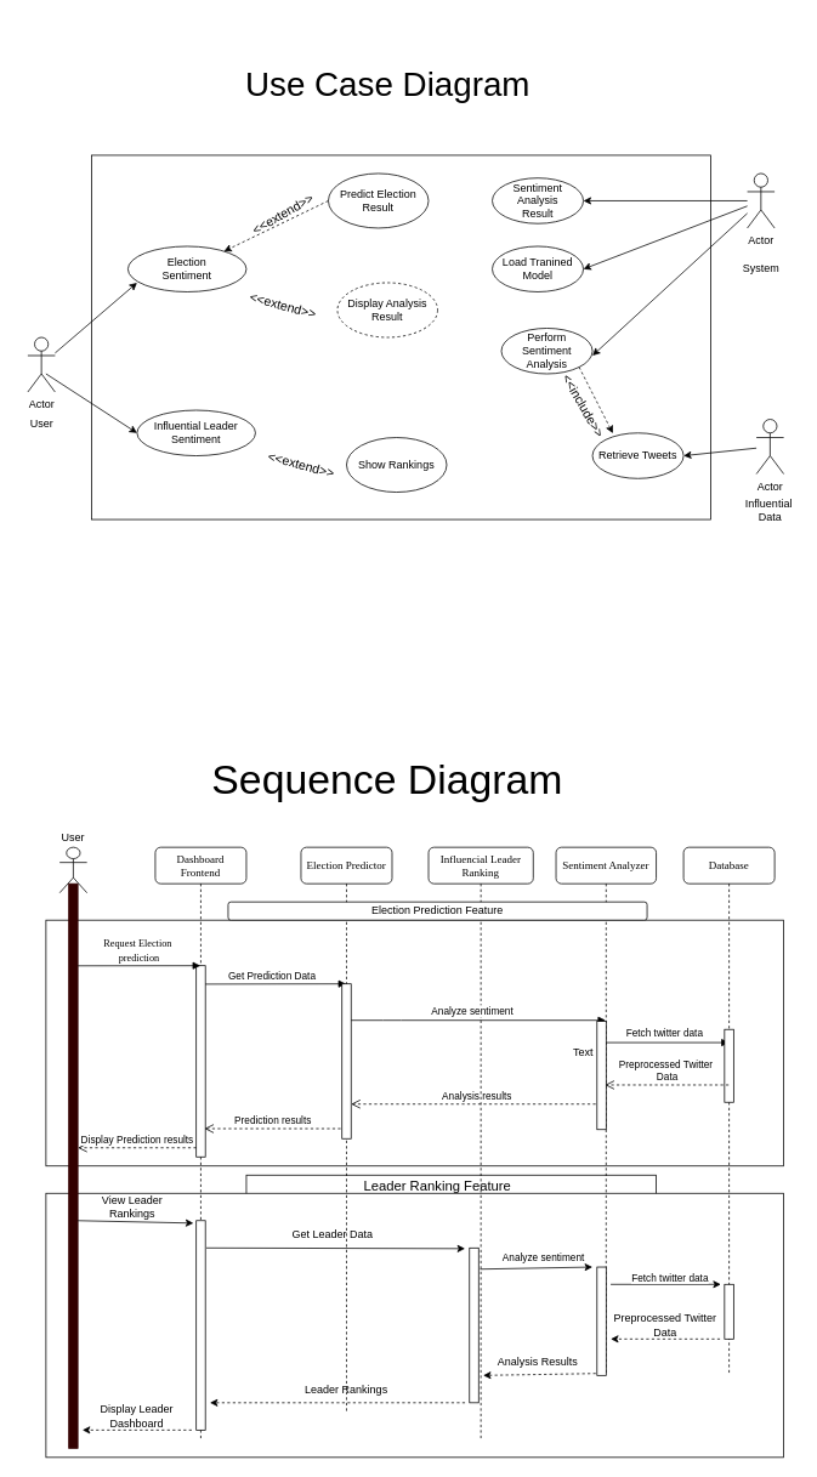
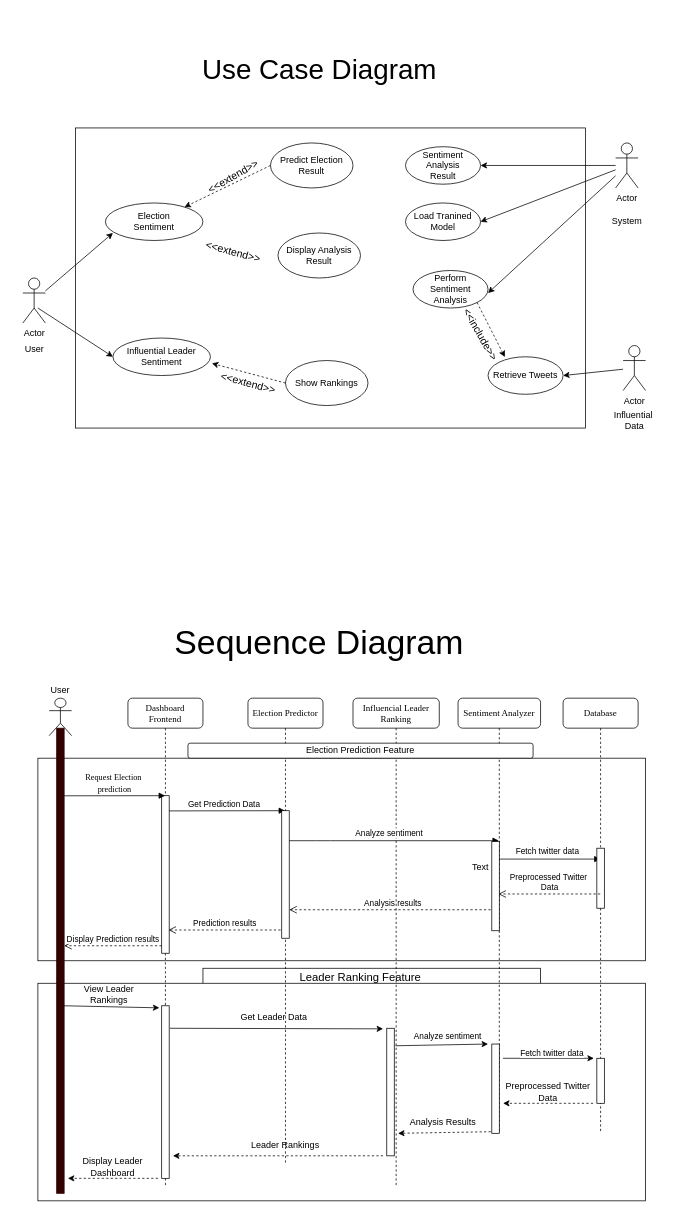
- <mxCell id="7" value="Display Analysis&lt;br&gt;Result" style="ellipse;whiteSpace=wrap;html=1;dashed=1;" parent="1" vertex="1"><mxGeometry x="370" y="310" width="110" height="60" as="geometry" /></mxCell>
+ <mxCell id="7" value="Display Analysis&lt;br&gt;Result" style="ellipse;whiteSpace=wrap;html=1;" parent="1" vertex="1"><mxGeometry x="370" y="310" width="110" height="60" as="geometry" /></mxCell>
+ <mxCell id="17" value="" style="endArrow=classic;html=1;rounded=0;dashed=1;exitX=0;exitY=0.5;exitDx=0;exitDy=0;entryX=1.015;entryY=0.676;entryDx=0;entryDy=0;entryPerimeter=0;" parent="1" source="8" target="5" edge="1"><mxGeometry width="50" height="50" relative="1" as="geometry"><mxPoint x="280" y="480" as="sourcePoint" /><mxPoint x="290" y="560" as="targetPoint" /></mxGeometry></mxCell>
